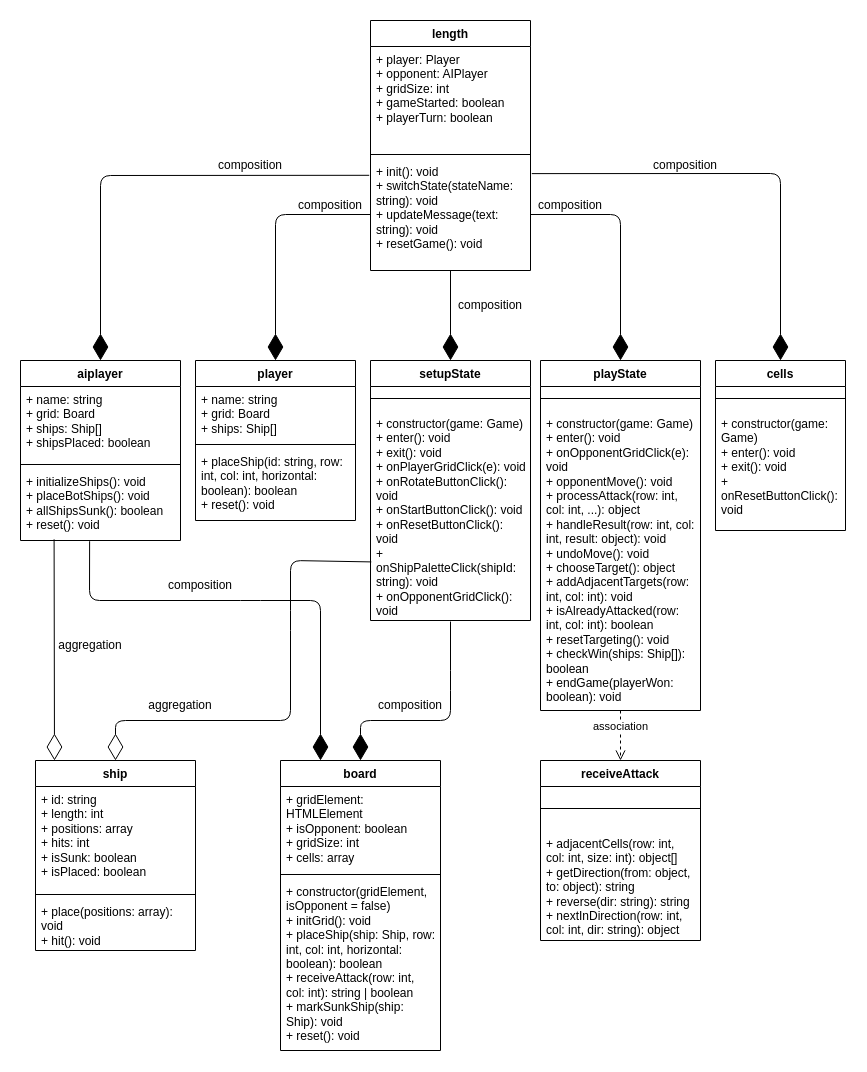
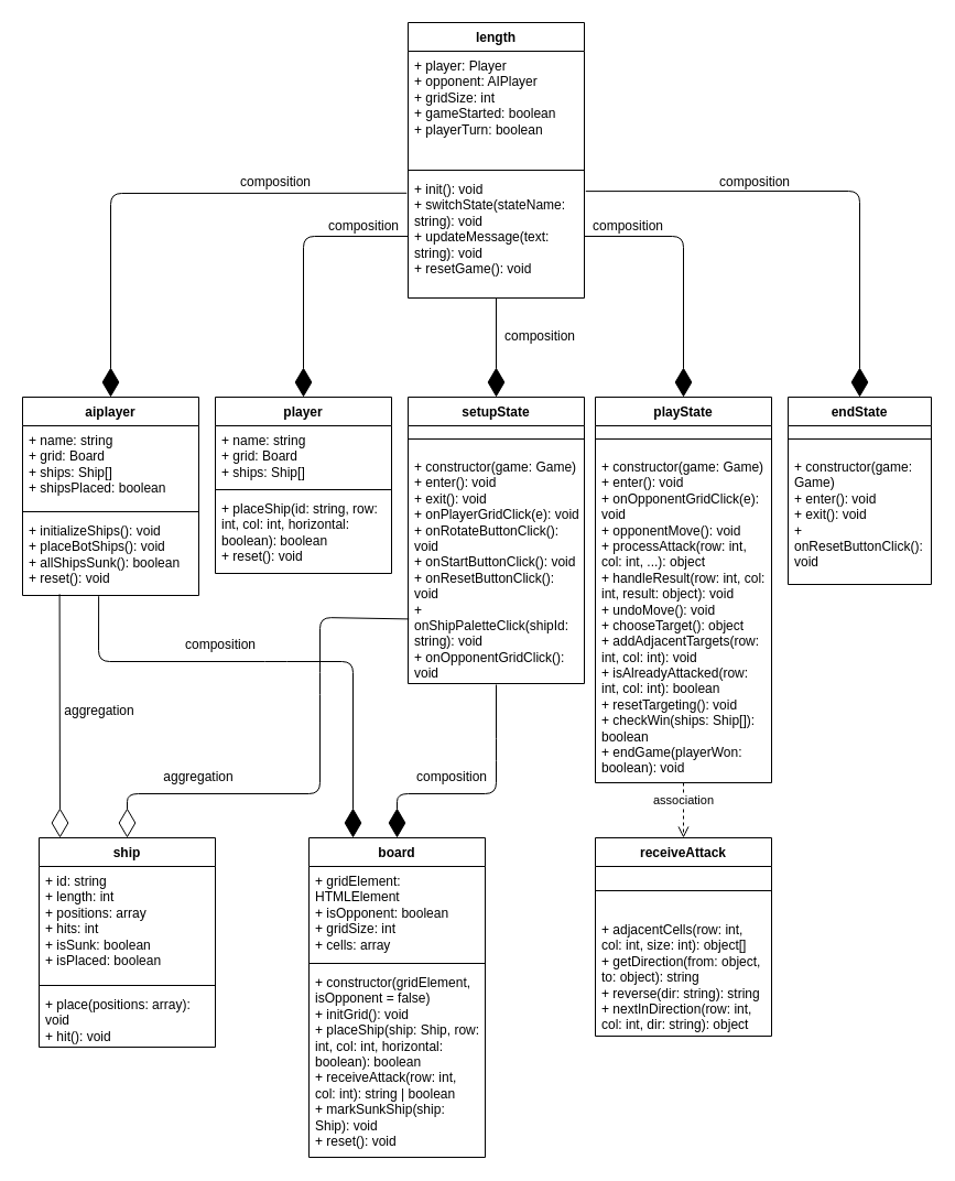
- <mxCell id="28" value="cells" style="swimlane;fontStyle=1;align=center;verticalAlign=top;childLayout=stackLayout;horizontal=1;startSize=26;horizontalStack=0;resizeParent=1;resizeParentMax=0;resizeLast=0;collapsible=1;marginBottom=0;whiteSpace=wrap;html=1;" vertex="1" parent="1"><mxGeometry x="715" y="360" width="130" height="170" as="geometry" /></mxCell>
+ <mxCell id="28" value="endState" style="swimlane;fontStyle=1;align=center;verticalAlign=top;childLayout=stackLayout;horizontal=1;startSize=26;horizontalStack=0;resizeParent=1;resizeParentMax=0;resizeLast=0;collapsible=1;marginBottom=0;whiteSpace=wrap;html=1;" vertex="1" parent="1"><mxGeometry x="715" y="360" width="130" height="170" as="geometry" /></mxCell>
